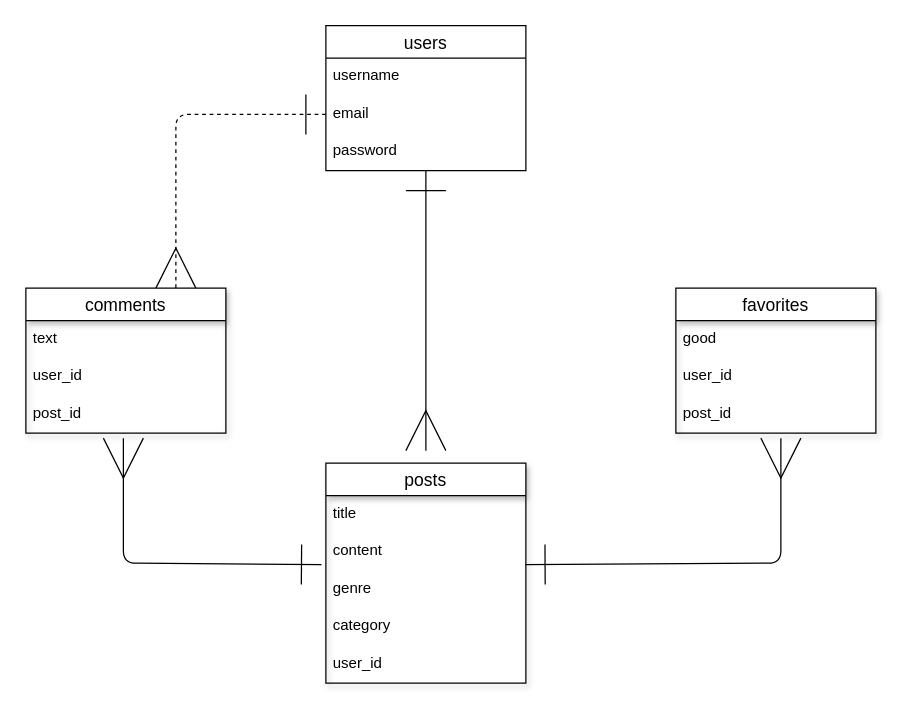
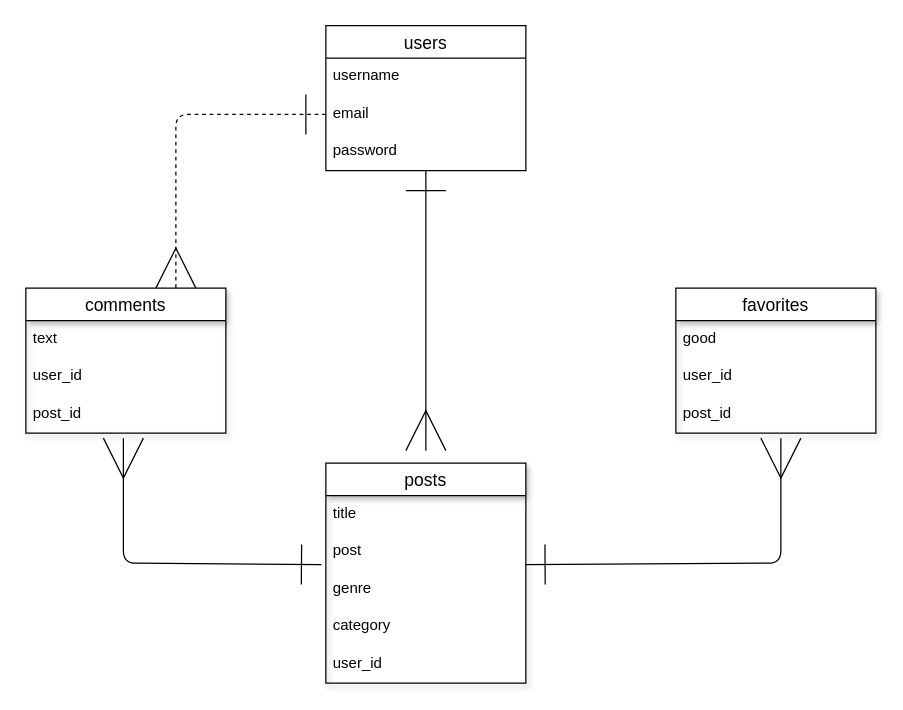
- <mxCell id="12" value="content" style="text;strokeColor=none;fillColor=none;spacingLeft=4;spacingRight=4;overflow=hidden;rotatable=0;points=[[0,0.5],[1,0.5]];portConstraint=eastwest;fontSize=12;shadow=1;" vertex="1" parent="10"><mxGeometry y="56" width="160" height="30" as="geometry" /></mxCell>
+ <mxCell id="12" value="post" style="text;strokeColor=none;fillColor=none;spacingLeft=4;spacingRight=4;overflow=hidden;rotatable=0;points=[[0,0.5],[1,0.5]];portConstraint=eastwest;fontSize=12;shadow=1;" vertex="1" parent="10"><mxGeometry y="56" width="160" height="30" as="geometry" /></mxCell>
